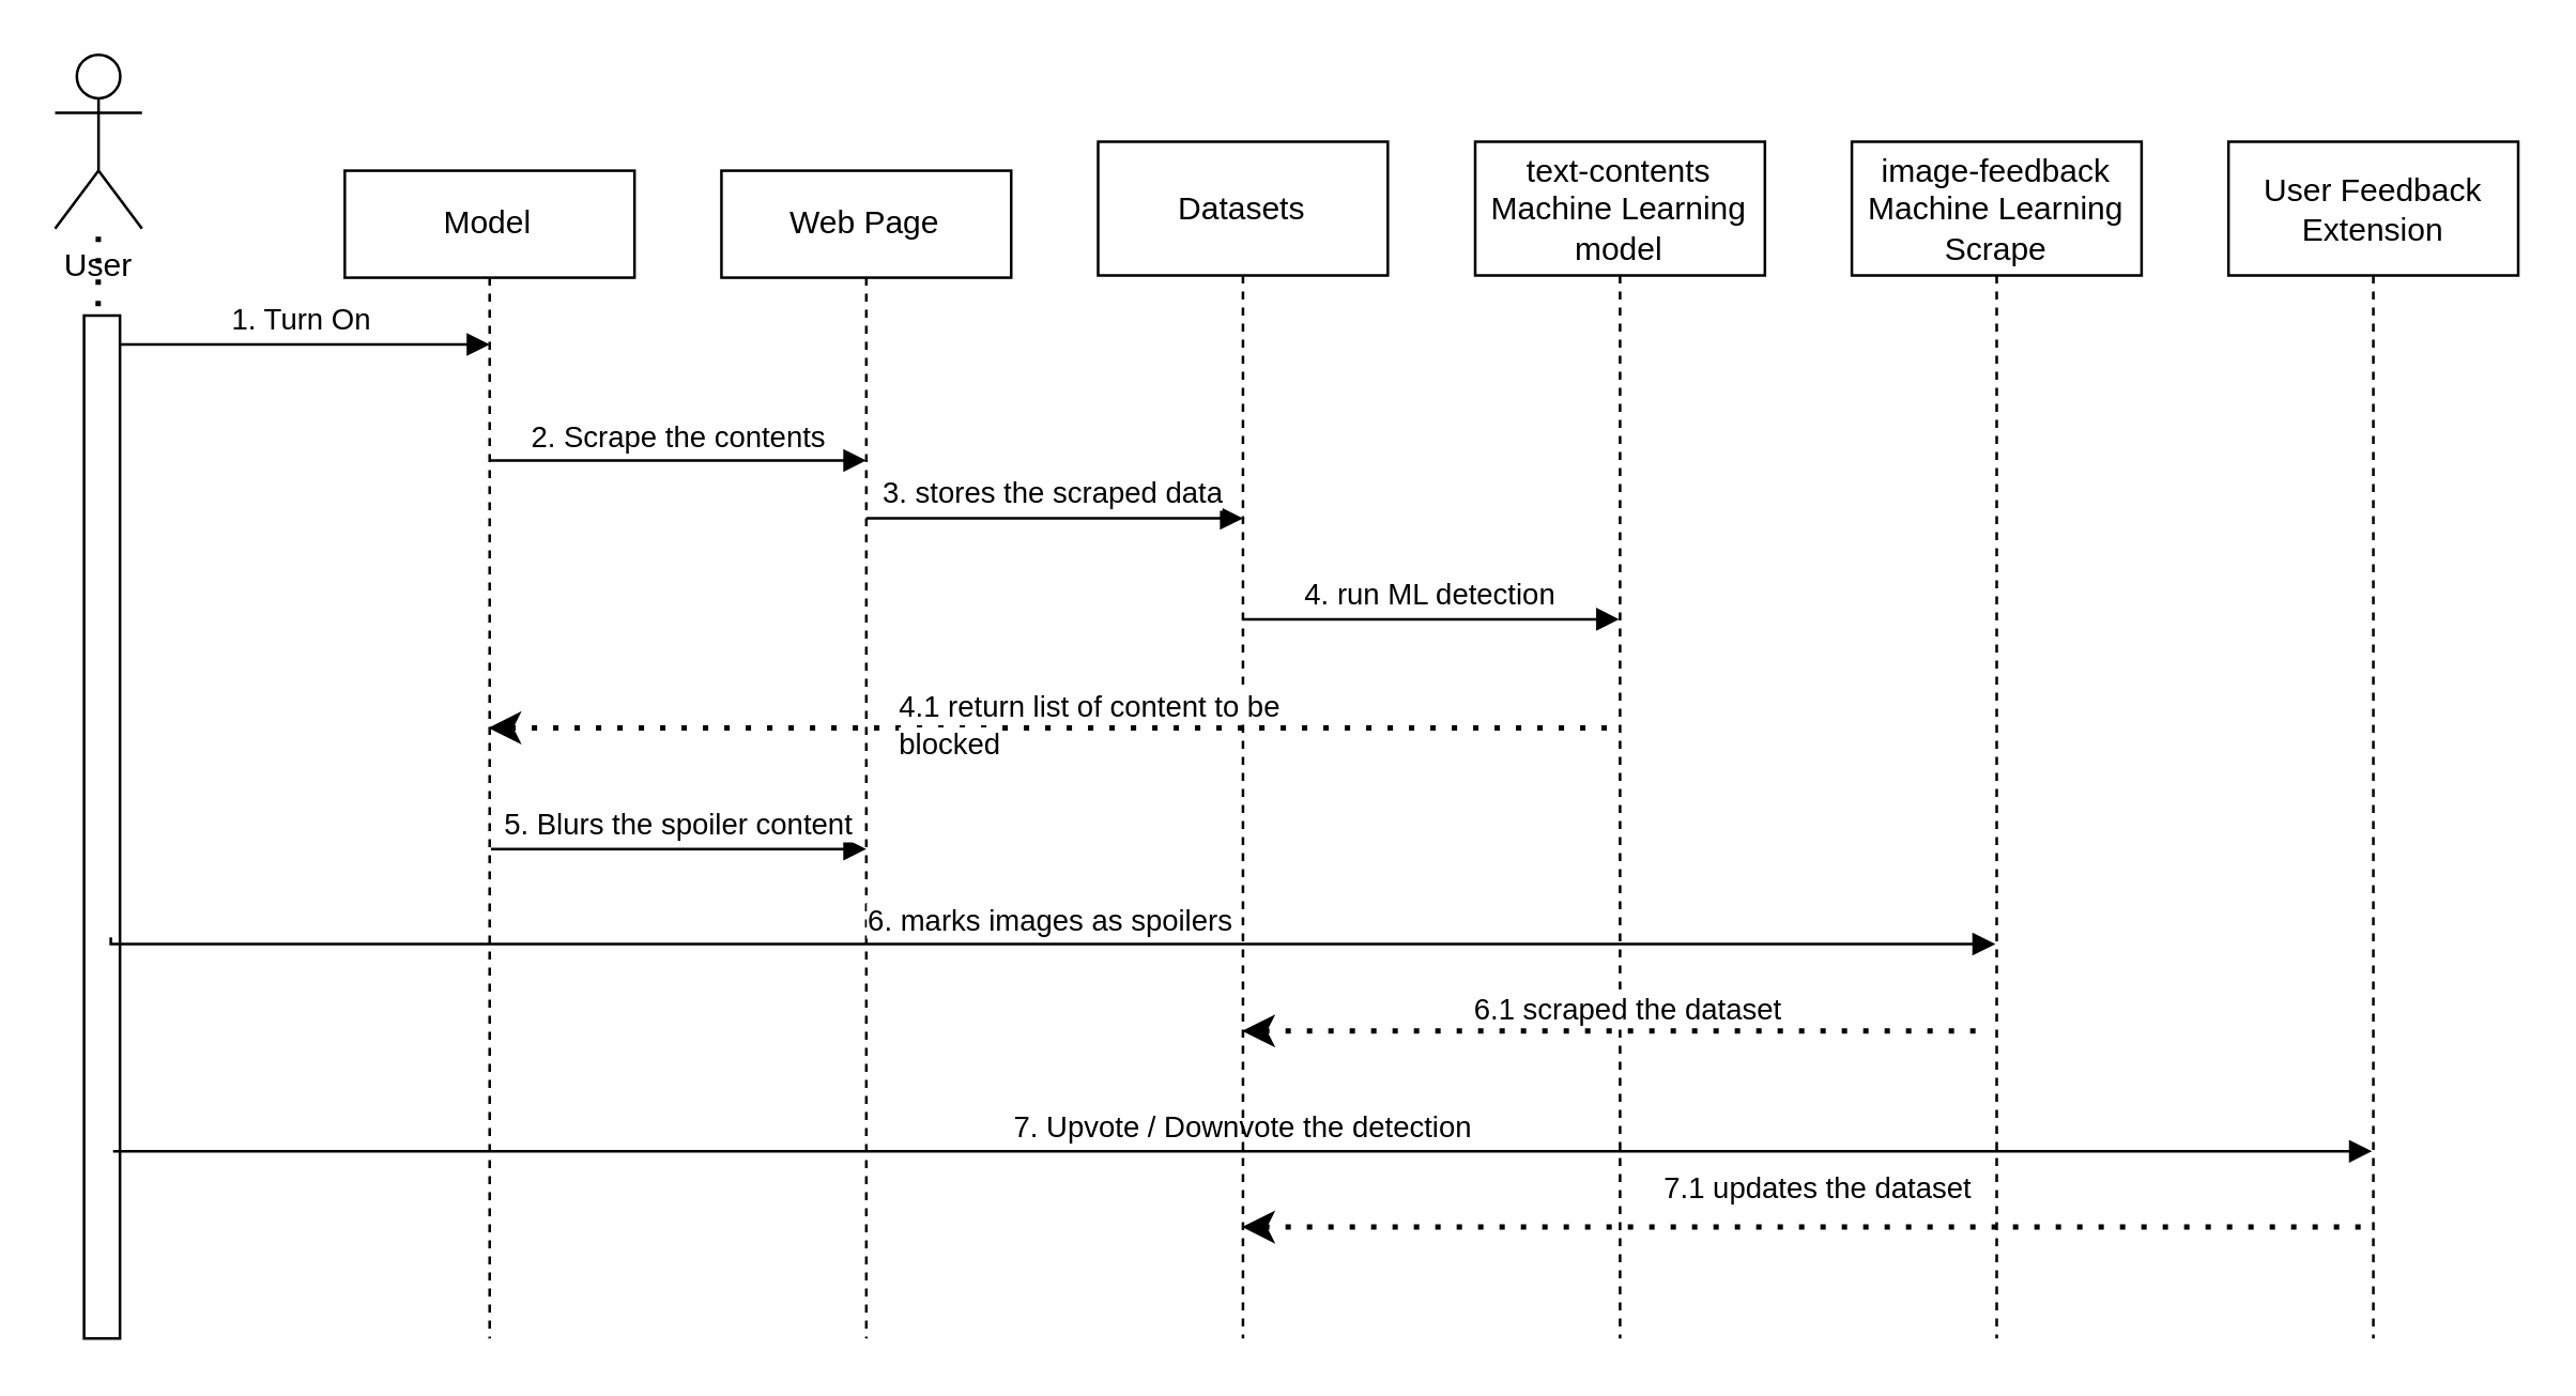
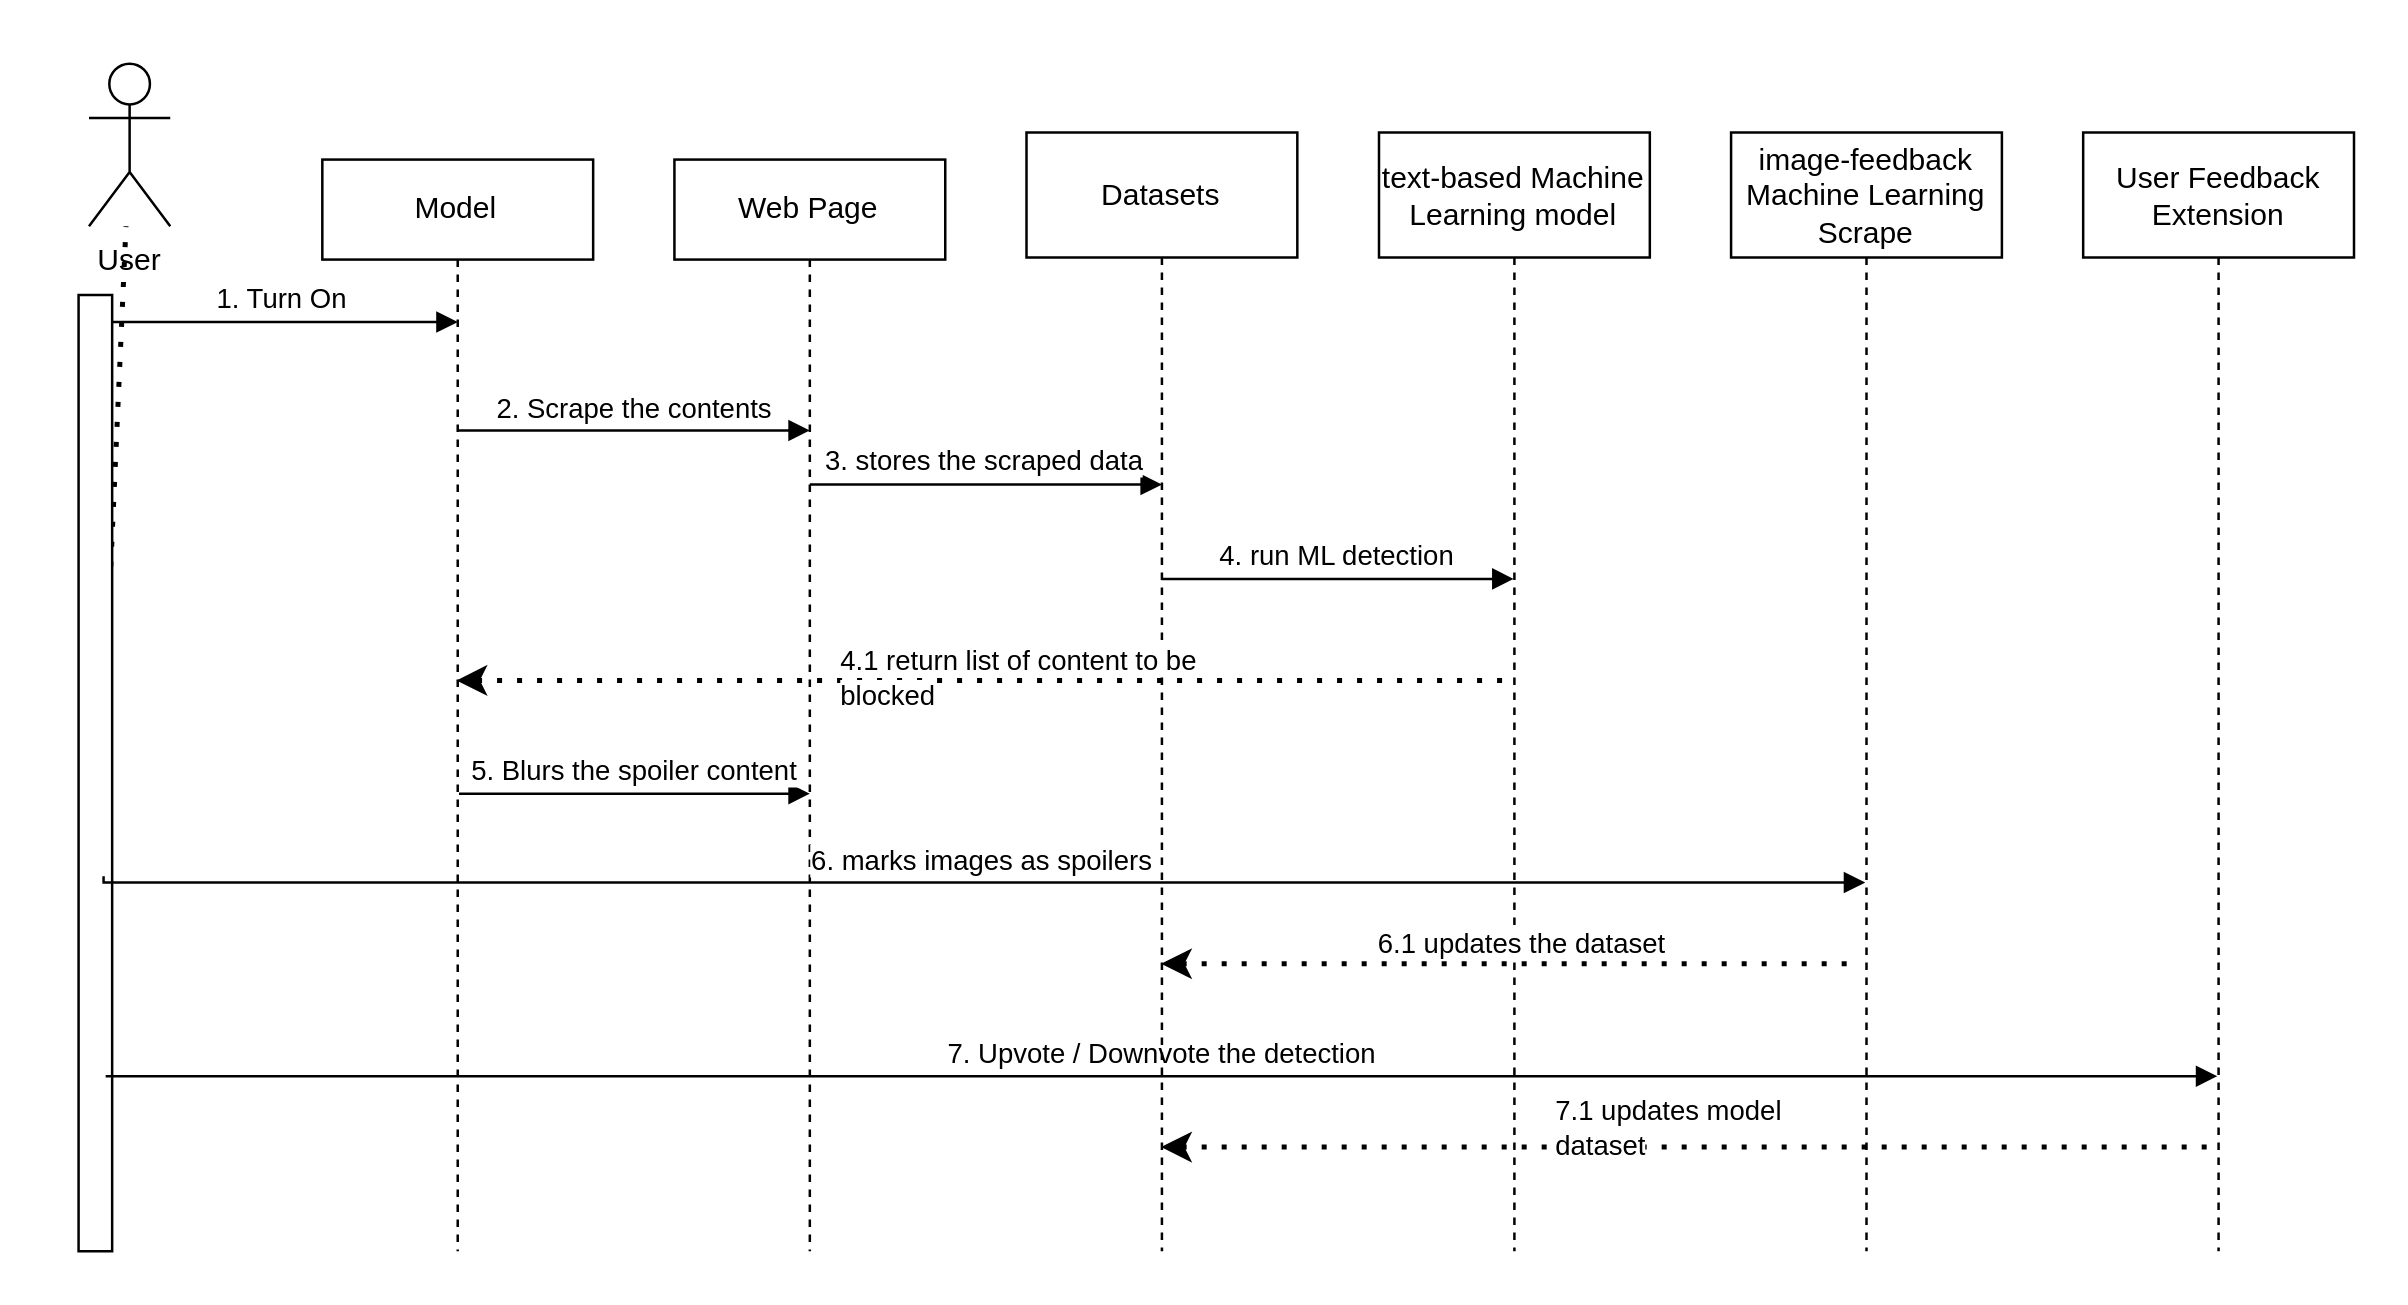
- <mxCell id="5" value="User" style="shape=umlActor;verticalLabelPosition=bottom;verticalAlign=top;html=1;outlineConnect=0;" vertex="1" parent="2"><mxGeometry width="32.5" height="65" as="geometry" /></mxCell>
+ <mxCell id="5" value="User" style="shape=umlActor;verticalLabelPosition=bottom;verticalAlign=top;html=1;outlineConnect=0;" vertex="1" parent="2"><mxGeometry x="15" y="5" width="32.5" height="65" as="geometry" /></mxCell>
- <mxCell id="9" value="text-contents Machine Learning model" style="shape=umlLifeline;perimeter=lifelinePerimeter;whiteSpace=wrap;html=1;container=0;dropTarget=0;collapsible=0;recursiveResize=0;outlineConnect=0;portConstraint=eastwest;newEdgeStyle={&quot;edgeStyle&quot;:&quot;elbowEdgeStyle&quot;,&quot;elbow&quot;:&quot;vertical&quot;,&quot;curved&quot;:0,&quot;rounded&quot;:0};size=50;" vertex="1" parent="2"><mxGeometry x="531" y="32.5" width="108.33" height="447.5" as="geometry" /></mxCell>
+ <mxCell id="9" value="text-based Machine Learning model" style="shape=umlLifeline;perimeter=lifelinePerimeter;whiteSpace=wrap;html=1;container=0;dropTarget=0;collapsible=0;recursiveResize=0;outlineConnect=0;portConstraint=eastwest;newEdgeStyle={&quot;edgeStyle&quot;:&quot;elbowEdgeStyle&quot;,&quot;elbow&quot;:&quot;vertical&quot;,&quot;curved&quot;:0,&quot;rounded&quot;:0};size=50;" vertex="1" parent="2"><mxGeometry x="531" y="32.5" width="108.33" height="447.5" as="geometry" /></mxCell>
- <mxCell id="22" value="&lt;span style=&quot;color: rgb(0, 0, 0); font-family: Helvetica; font-size: 11px; font-style: normal; font-variant-ligatures: normal; font-variant-caps: normal; font-weight: 400; letter-spacing: normal; orphans: 2; text-align: center; text-indent: 0px; text-transform: none; widows: 2; word-spacing: 0px; -webkit-text-stroke-width: 0px; background-color: rgb(255, 255, 255); text-decoration-thickness: initial; text-decoration-style: initial; text-decoration-color: initial; float: none; display: inline !important;&quot;&gt;6.1 scraped the dataset&lt;/span&gt;" style="text;whiteSpace=wrap;html=1;" vertex="1" parent="2"><mxGeometry x="529.33" y="343.33" width="120.67" height="43.33" as="geometry" /></mxCell>
+ <mxCell id="22" value="&lt;span style=&quot;color: rgb(0, 0, 0); font-family: Helvetica; font-size: 11px; font-style: normal; font-variant-ligatures: normal; font-variant-caps: normal; font-weight: 400; letter-spacing: normal; orphans: 2; text-align: center; text-indent: 0px; text-transform: none; widows: 2; word-spacing: 0px; -webkit-text-stroke-width: 0px; background-color: rgb(255, 255, 255); text-decoration-thickness: initial; text-decoration-style: initial; text-decoration-color: initial; float: none; display: inline !important;&quot;&gt;6.1 updates the dataset&lt;/span&gt;" style="text;whiteSpace=wrap;html=1;" vertex="1" parent="2"><mxGeometry x="529.33" y="343.33" width="120.67" height="43.33" as="geometry" /></mxCell>
- <mxCell id="25" value="&lt;span style=&quot;color: rgb(0, 0, 0); font-family: Helvetica; font-size: 11px; font-style: normal; font-variant-ligatures: normal; font-variant-caps: normal; font-weight: 400; letter-spacing: normal; orphans: 2; text-align: center; text-indent: 0px; text-transform: none; widows: 2; word-spacing: 0px; -webkit-text-stroke-width: 0px; background-color: rgb(255, 255, 255); text-decoration-thickness: initial; text-decoration-style: initial; text-decoration-color: initial; float: none; display: inline !important;&quot;&gt;7.1 updates the dataset&lt;/span&gt;" style="text;whiteSpace=wrap;html=1;" vertex="1" parent="2"><mxGeometry x="600" y="410" width="130" height="43.33" as="geometry" /></mxCell>
+ <mxCell id="25" value="&lt;span style=&quot;color: rgb(0, 0, 0); font-family: Helvetica; font-size: 11px; font-style: normal; font-variant-ligatures: normal; font-variant-caps: normal; font-weight: 400; letter-spacing: normal; orphans: 2; text-align: center; text-indent: 0px; text-transform: none; widows: 2; word-spacing: 0px; -webkit-text-stroke-width: 0px; background-color: rgb(255, 255, 255); text-decoration-thickness: initial; text-decoration-style: initial; text-decoration-color: initial; float: none; display: inline !important;&quot;&gt;7.1 updates model dataset&lt;/span&gt;" style="text;whiteSpace=wrap;html=1;" vertex="1" parent="2"><mxGeometry x="600" y="410" width="130" height="43.33" as="geometry" /></mxCell>
